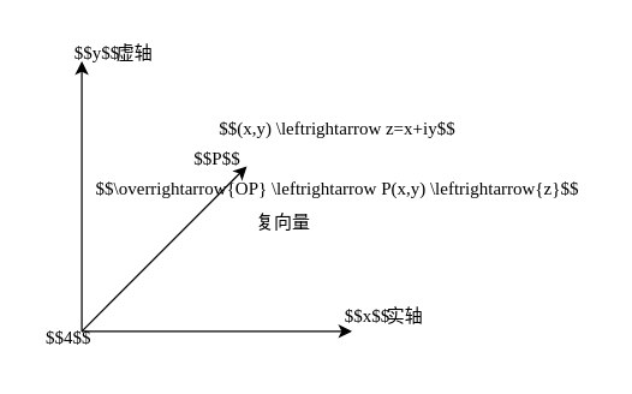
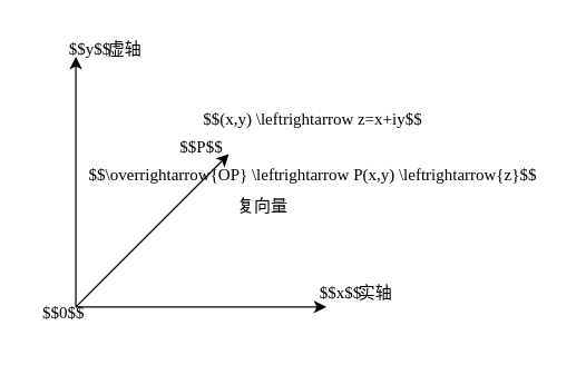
- <mxCell id="15" value="$$4$$" style="text;html=1;align=center;verticalAlign=middle;resizable=0;points=[];autosize=1;strokeColor=none;fillColor=none;fontFamily=Times New Roman;" parent="6" vertex="1"><mxGeometry x="20" y="210" width="50" height="30" as="geometry" /></mxCell>
+ <mxCell id="15" value="$$0$$" style="text;html=1;align=center;verticalAlign=middle;resizable=0;points=[];autosize=1;strokeColor=none;fillColor=none;fontFamily=Times New Roman;" parent="6" vertex="1"><mxGeometry x="20" y="210" width="50" height="30" as="geometry" /></mxCell>
